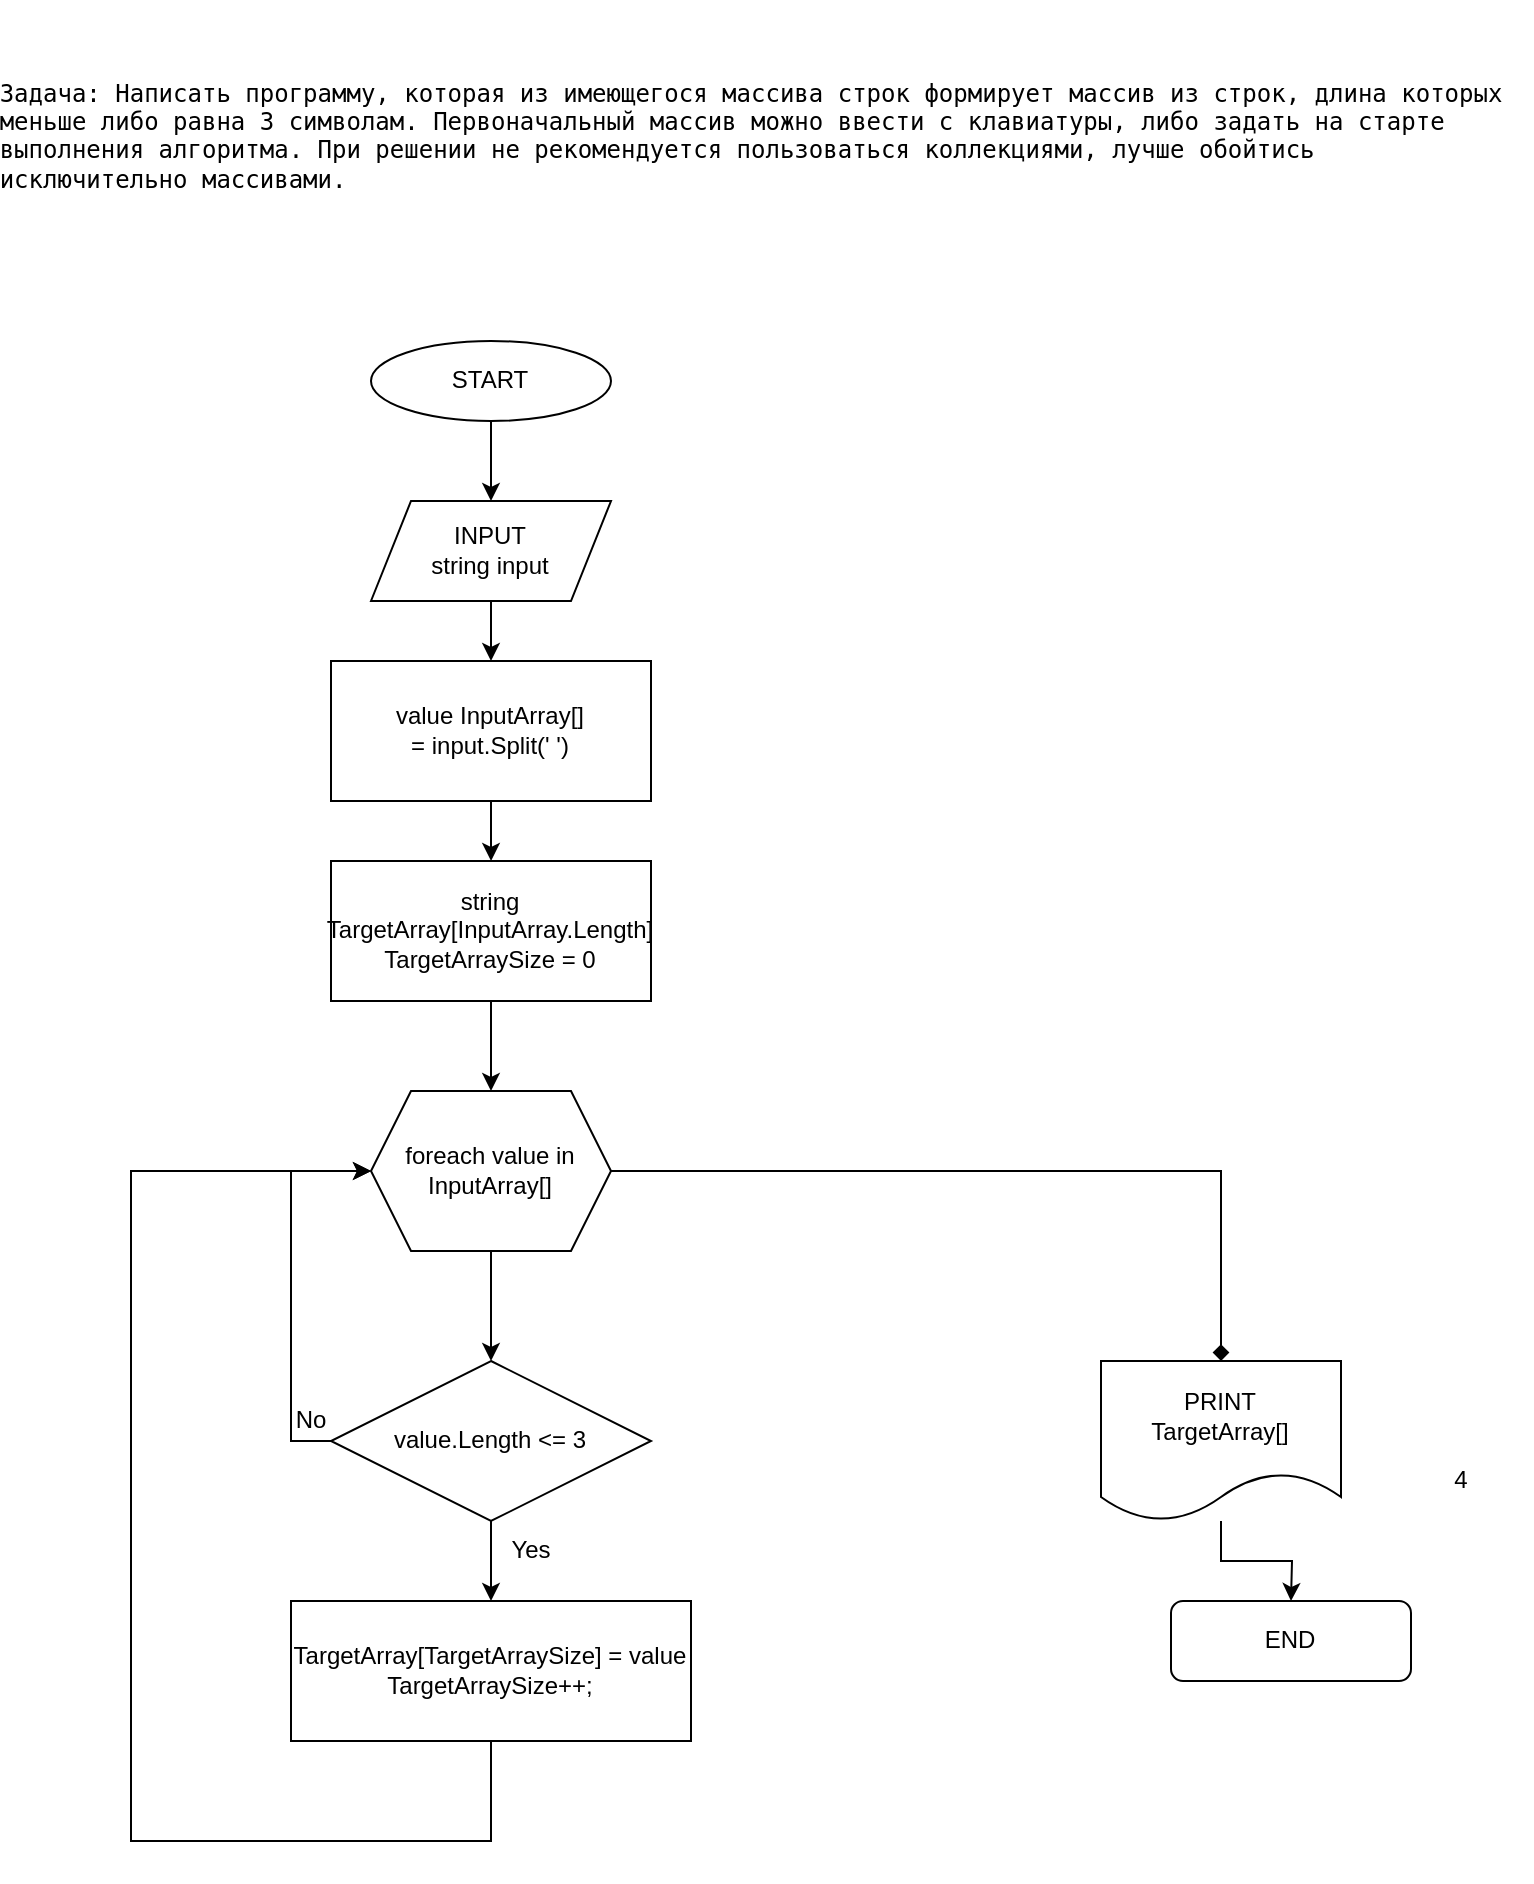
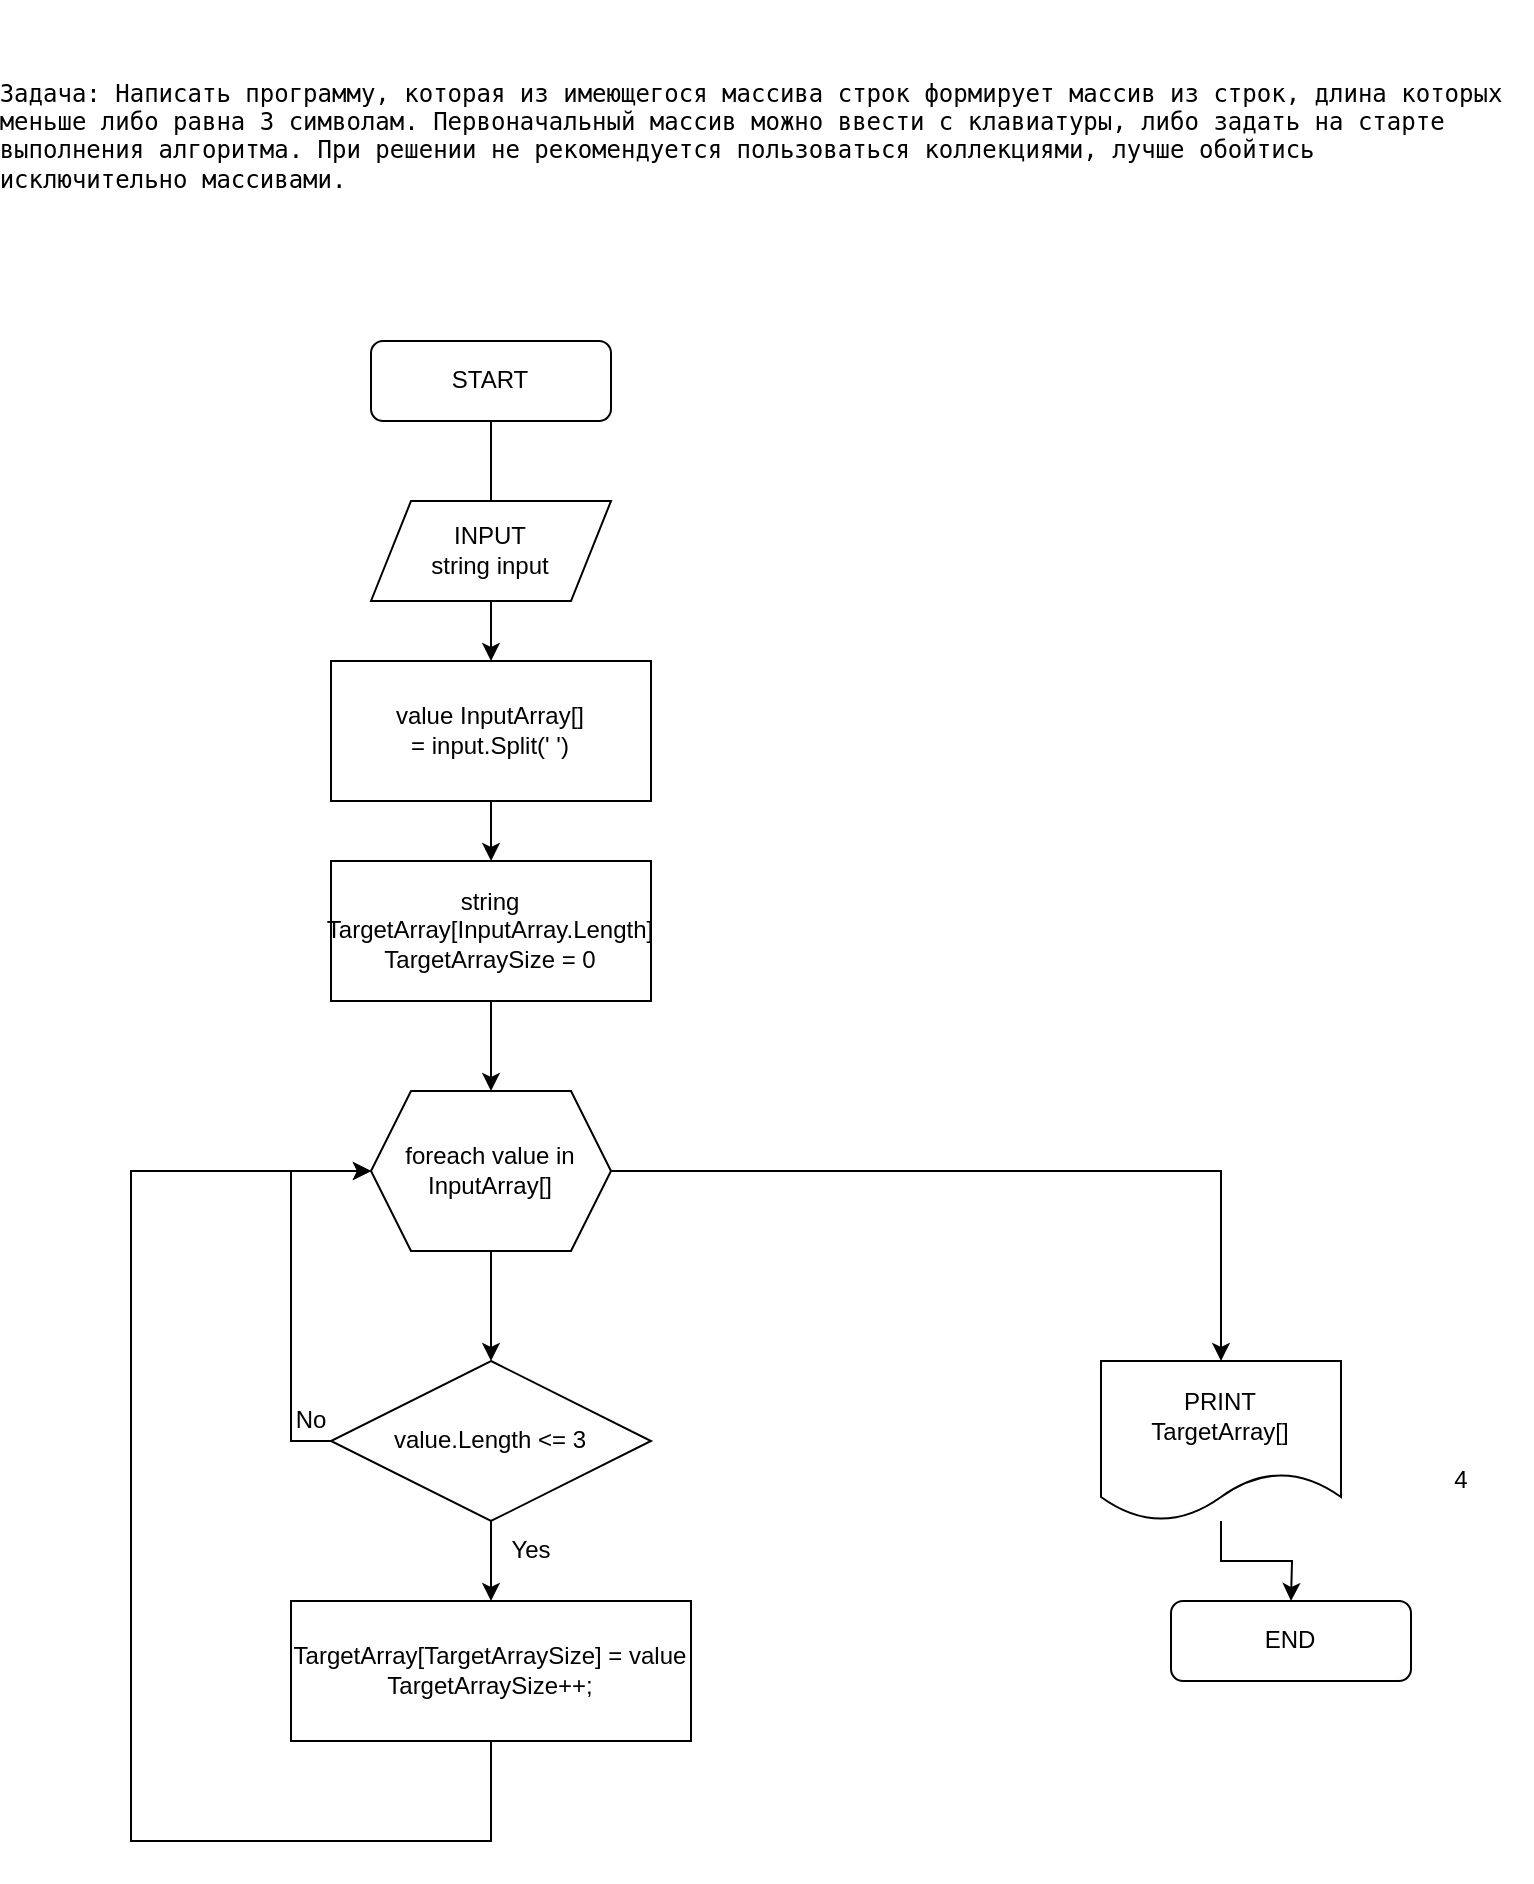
- <mxCell id="4" value="START" style="ellipse;whiteSpace=wrap;html=1;fontSize=12;glass=0;strokeWidth=1;shadow=0;" parent="1" vertex="1"><mxGeometry x="160" y="170" width="120" height="40" as="geometry" /></mxCell>
+ <mxCell id="4" value="START" style="rounded=1;whiteSpace=wrap;html=1;fontSize=12;glass=0;strokeWidth=1;shadow=0;" parent="1" vertex="1"><mxGeometry x="160" y="170" width="120" height="40" as="geometry" /></mxCell>
- <mxCell id="3" style="edgeStyle=orthogonalEdgeStyle;rounded=0;orthogonalLoop=1;jettySize=auto;html=1;exitX=0.5;exitY=1;exitDx=0;exitDy=0;entryX=0.5;entryY=0;entryDx=0;entryDy=0;" parent="1" source="4" target="6" edge="1"><mxGeometry relative="1" as="geometry" /></mxCell>
+ <mxCell id="3" style="edgeStyle=orthogonalEdgeStyle;rounded=0;orthogonalLoop=1;jettySize=auto;html=1;exitX=0.5;exitY=1;exitDx=0;exitDy=0;entryX=0.5;entryY=0;entryDx=0;entryDy=0;endArrow=none;" parent="1" source="4" target="6" edge="1"><mxGeometry relative="1" as="geometry" /></mxCell>
- <mxCell id="14" style="edgeStyle=orthogonalEdgeStyle;rounded=0;orthogonalLoop=1;jettySize=auto;html=1;endArrow=diamond;" edge="1" parent="1" source="15" target="10"><mxGeometry relative="1" as="geometry" /></mxCell>
+ <mxCell id="14" style="edgeStyle=orthogonalEdgeStyle;rounded=0;orthogonalLoop=1;jettySize=auto;html=1;" edge="1" parent="1" source="15" target="10"><mxGeometry relative="1" as="geometry" /></mxCell>
